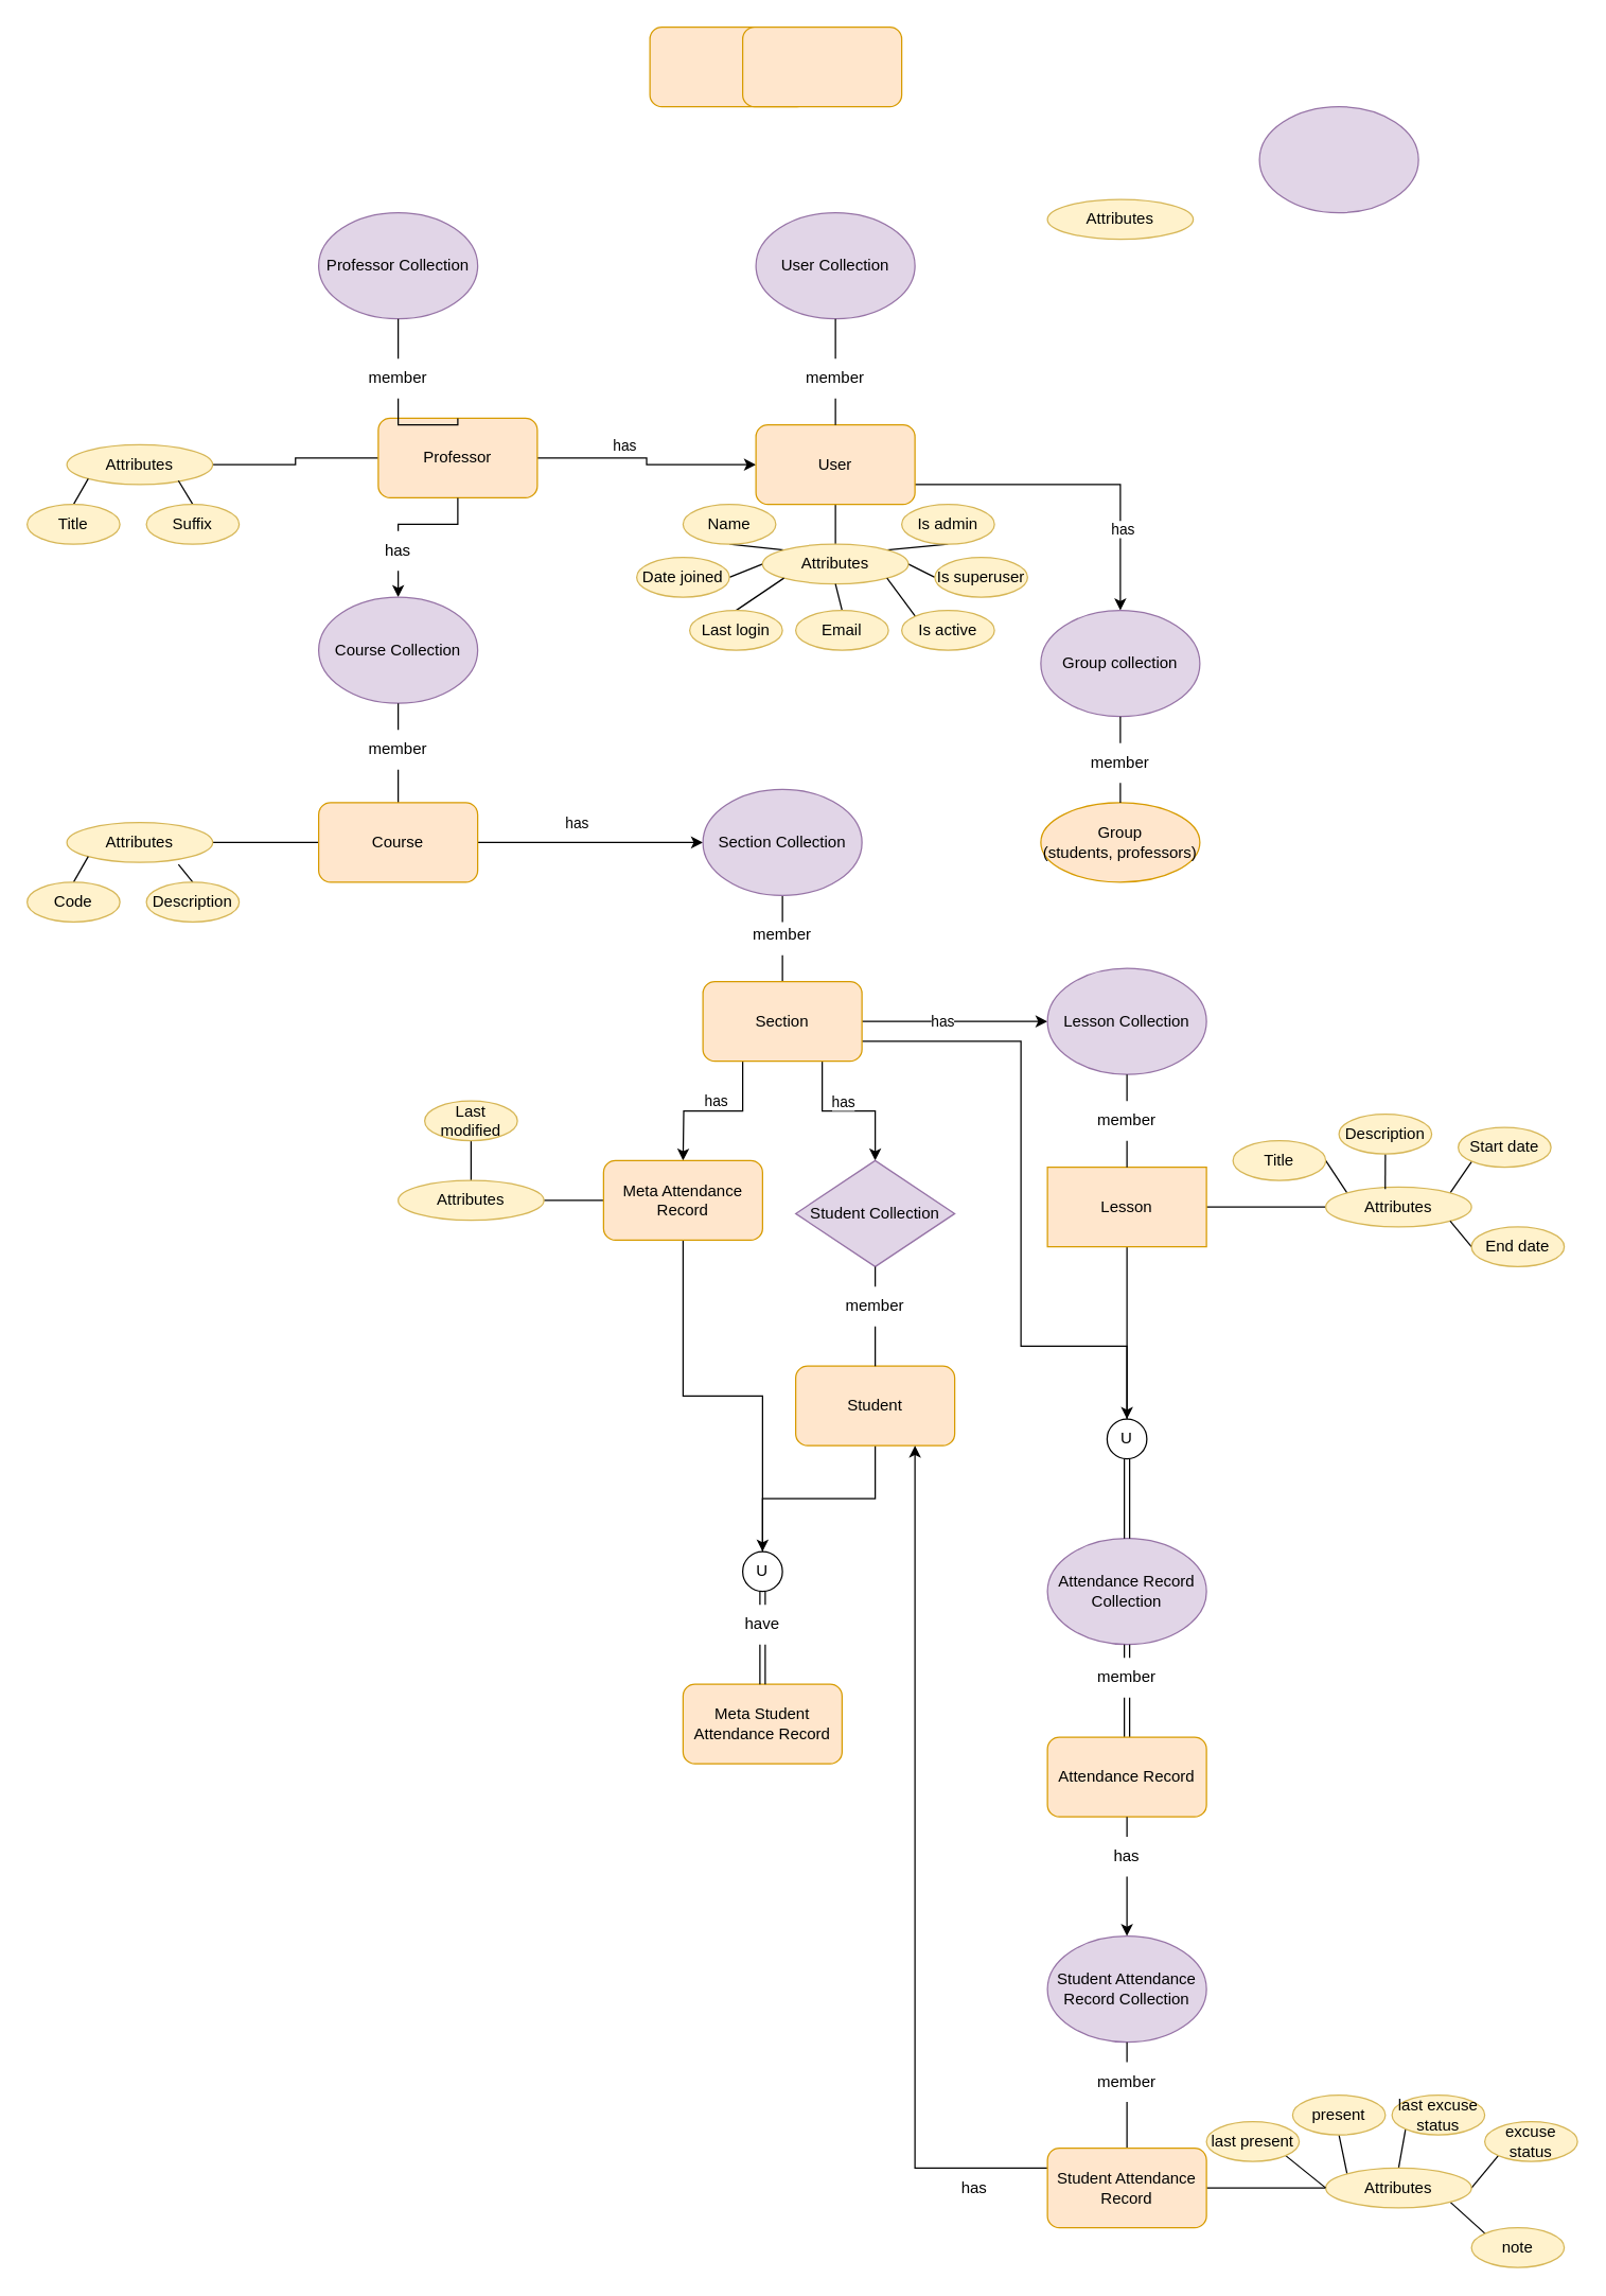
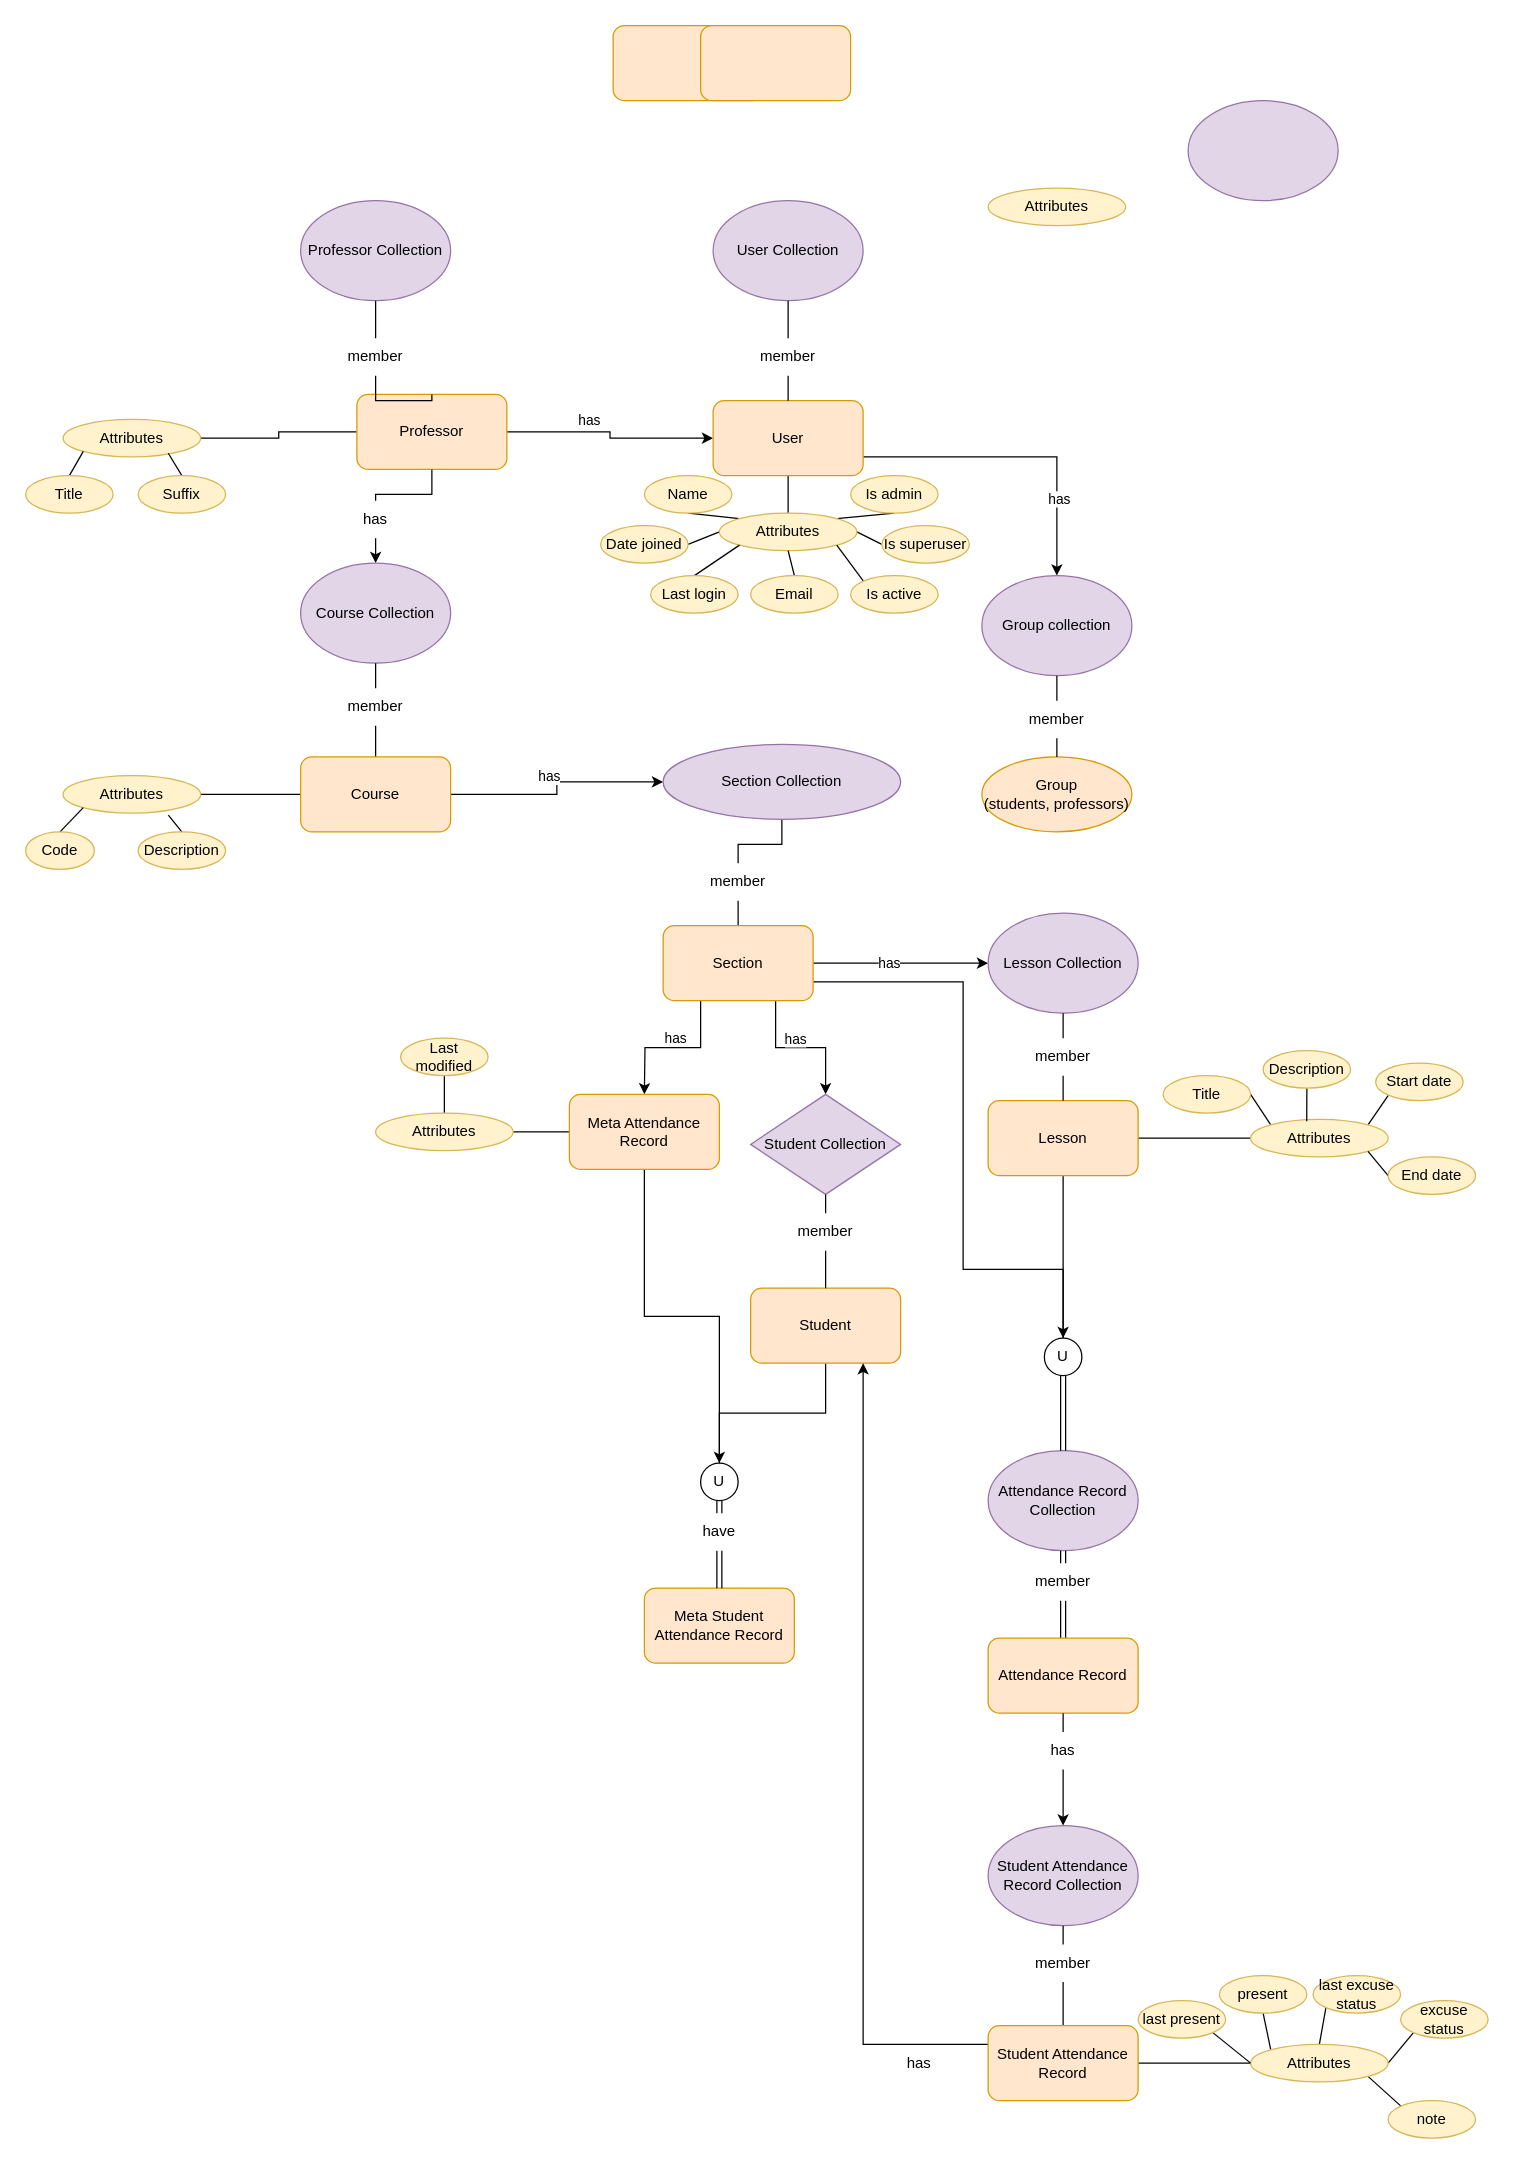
- <mxCell id="22" value="Section Collection" style="ellipse;whiteSpace=wrap;html=1;fillColor=#e1d5e7;strokeColor=#9673a6;" parent="1" vertex="1"><mxGeometry x="530" y="595" width="120" height="80" as="geometry" /></mxCell>
+ <mxCell id="22" value="Section Collection" style="ellipse;whiteSpace=wrap;html=1;fillColor=#e1d5e7;strokeColor=#9673a6;" parent="1" vertex="1"><mxGeometry x="530" y="595" width="190" height="60" as="geometry" /></mxCell>
- <mxCell id="87" value="Code" style="ellipse;whiteSpace=wrap;html=1;fillColor=#fff2cc;strokeColor=#d6b656;" parent="1" vertex="1"><mxGeometry x="20" y="665" width="70" height="30" as="geometry" /></mxCell>
+ <mxCell id="87" value="Code" style="ellipse;whiteSpace=wrap;html=1;fillColor=#fff2cc;strokeColor=#d6b656;" parent="1" vertex="1"><mxGeometry x="20" y="665" width="55" height="30" as="geometry" /></mxCell>
- <mxCell id="42" value="Lesson" style="whiteSpace=wrap;html=1;fillColor=#ffe6cc;strokeColor=#d79b00;rounded=0;" parent="1" vertex="1"><mxGeometry x="790" y="880" width="120" height="60" as="geometry" /></mxCell>
+ <mxCell id="42" value="Lesson" style="rounded=1;whiteSpace=wrap;html=1;fillColor=#ffe6cc;strokeColor=#d79b00;" parent="1" vertex="1"><mxGeometry x="790" y="880" width="120" height="60" as="geometry" /></mxCell>
